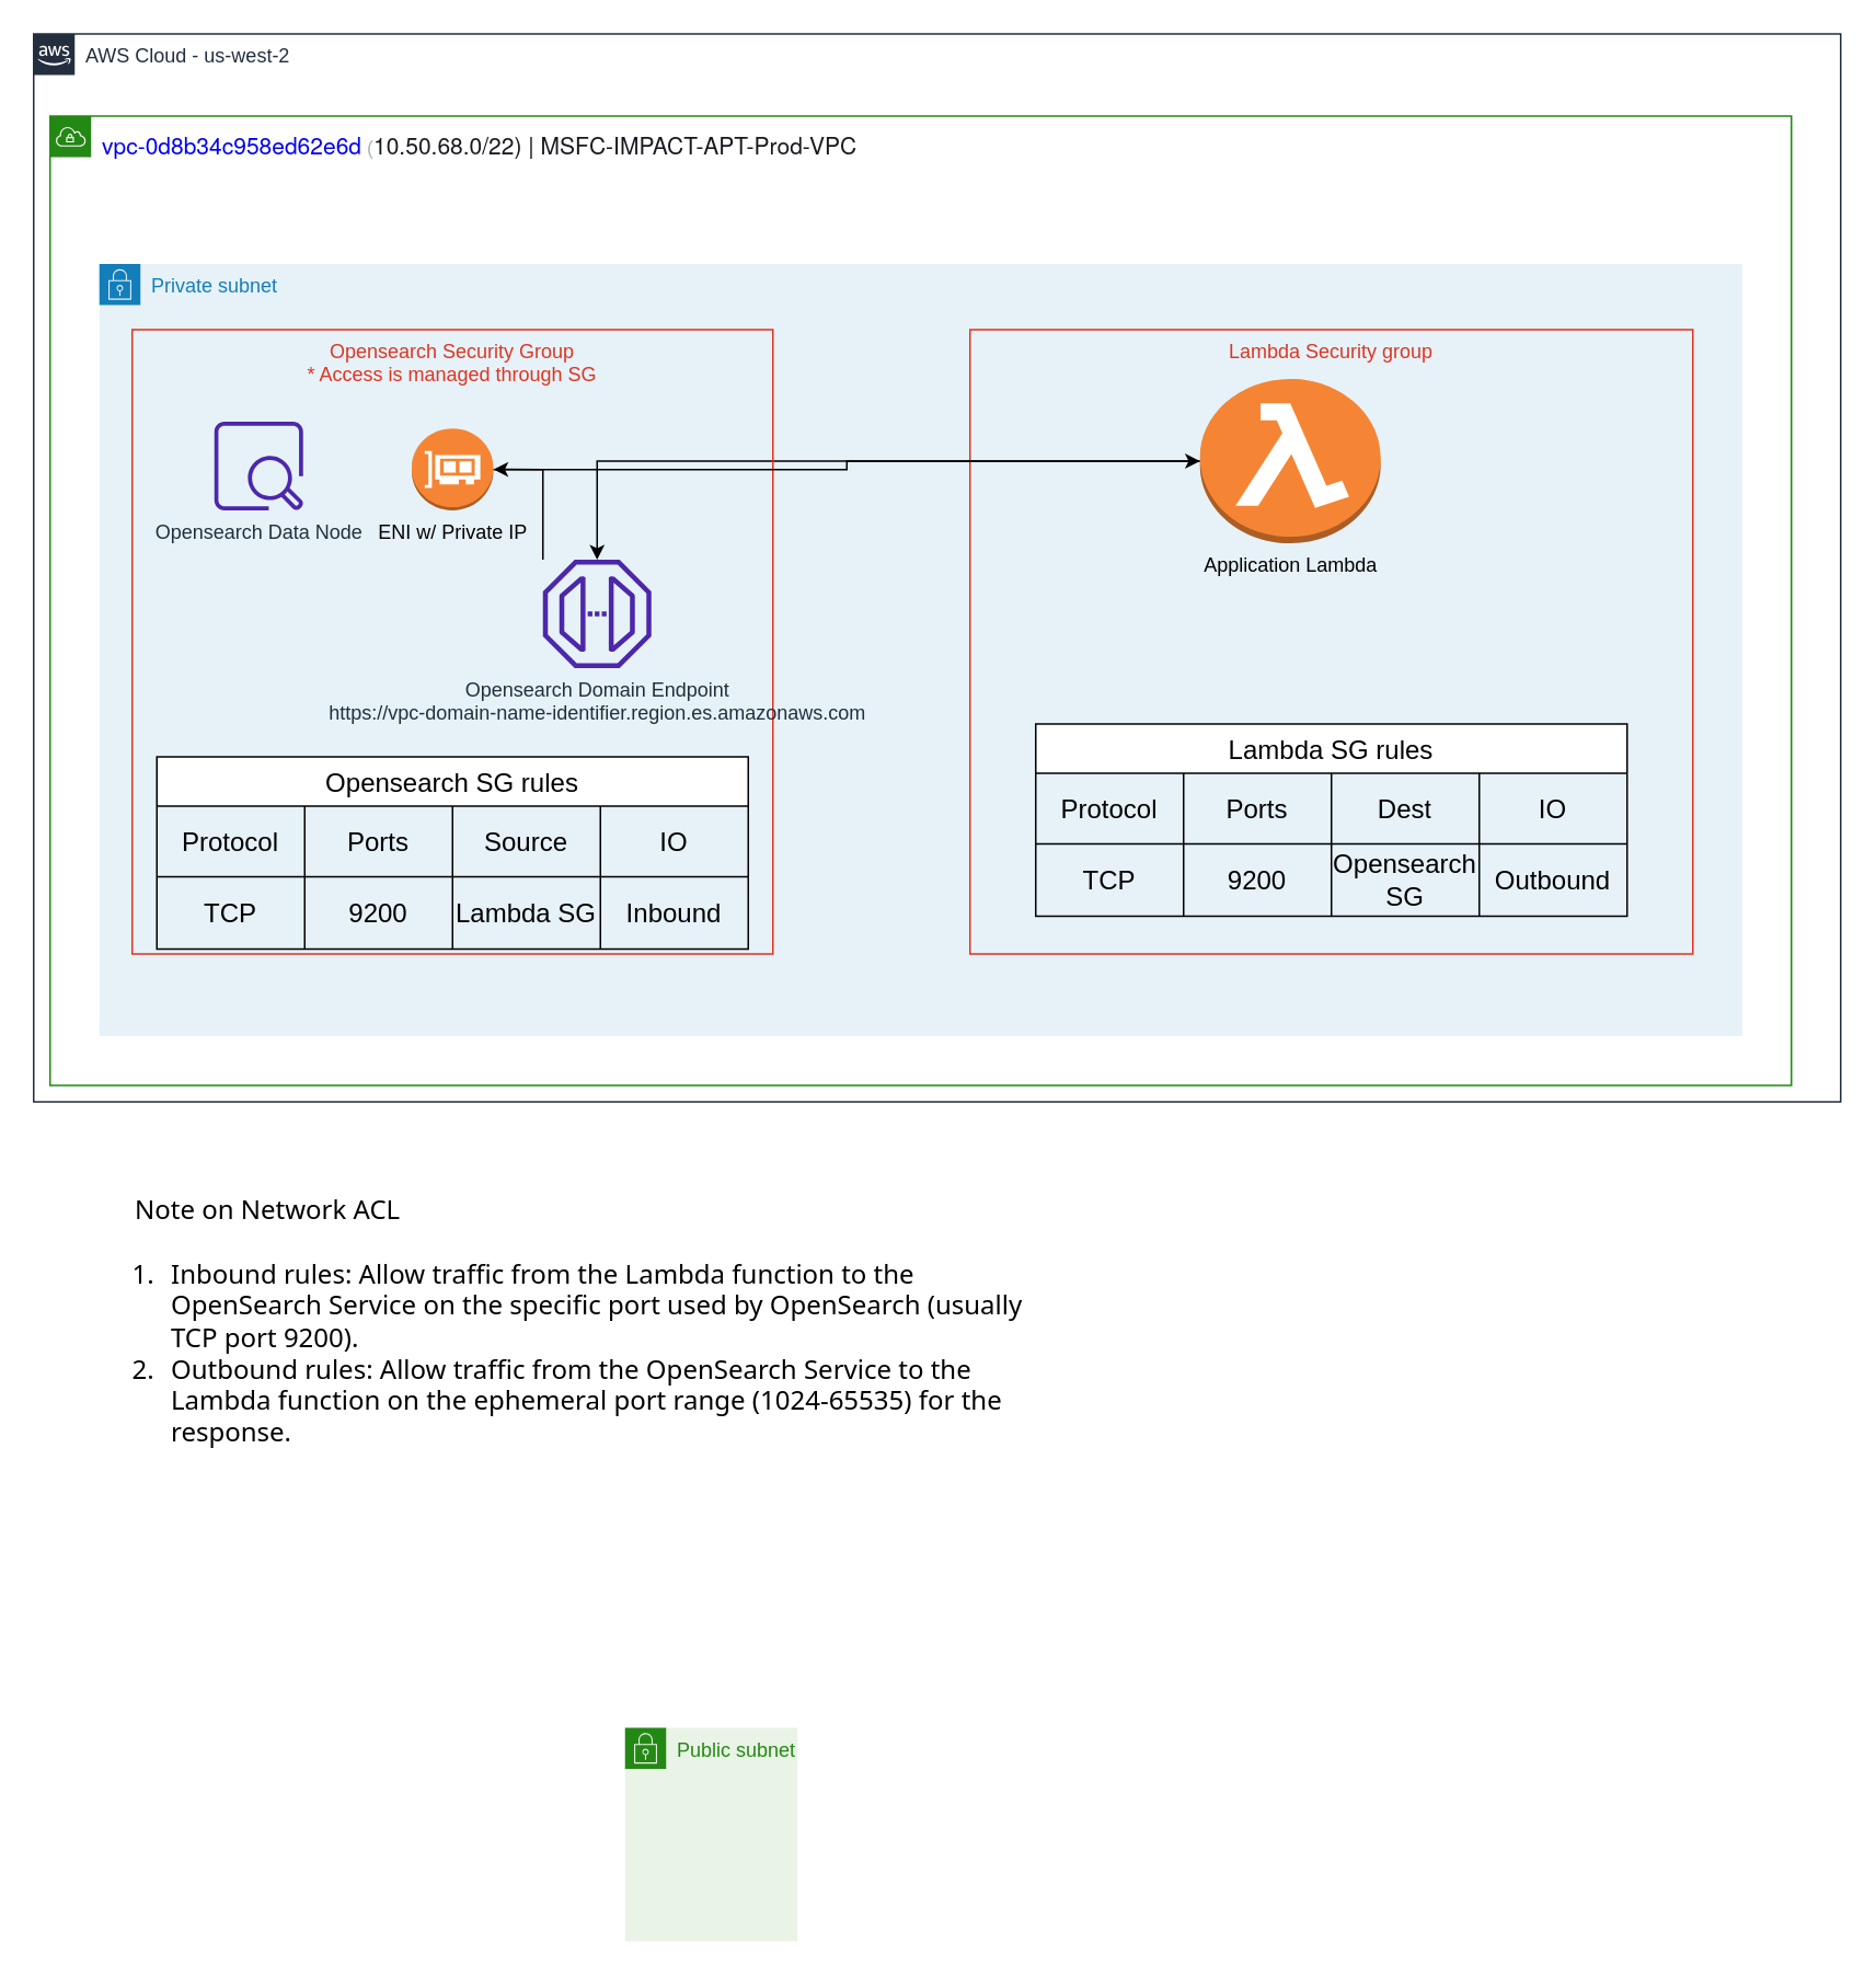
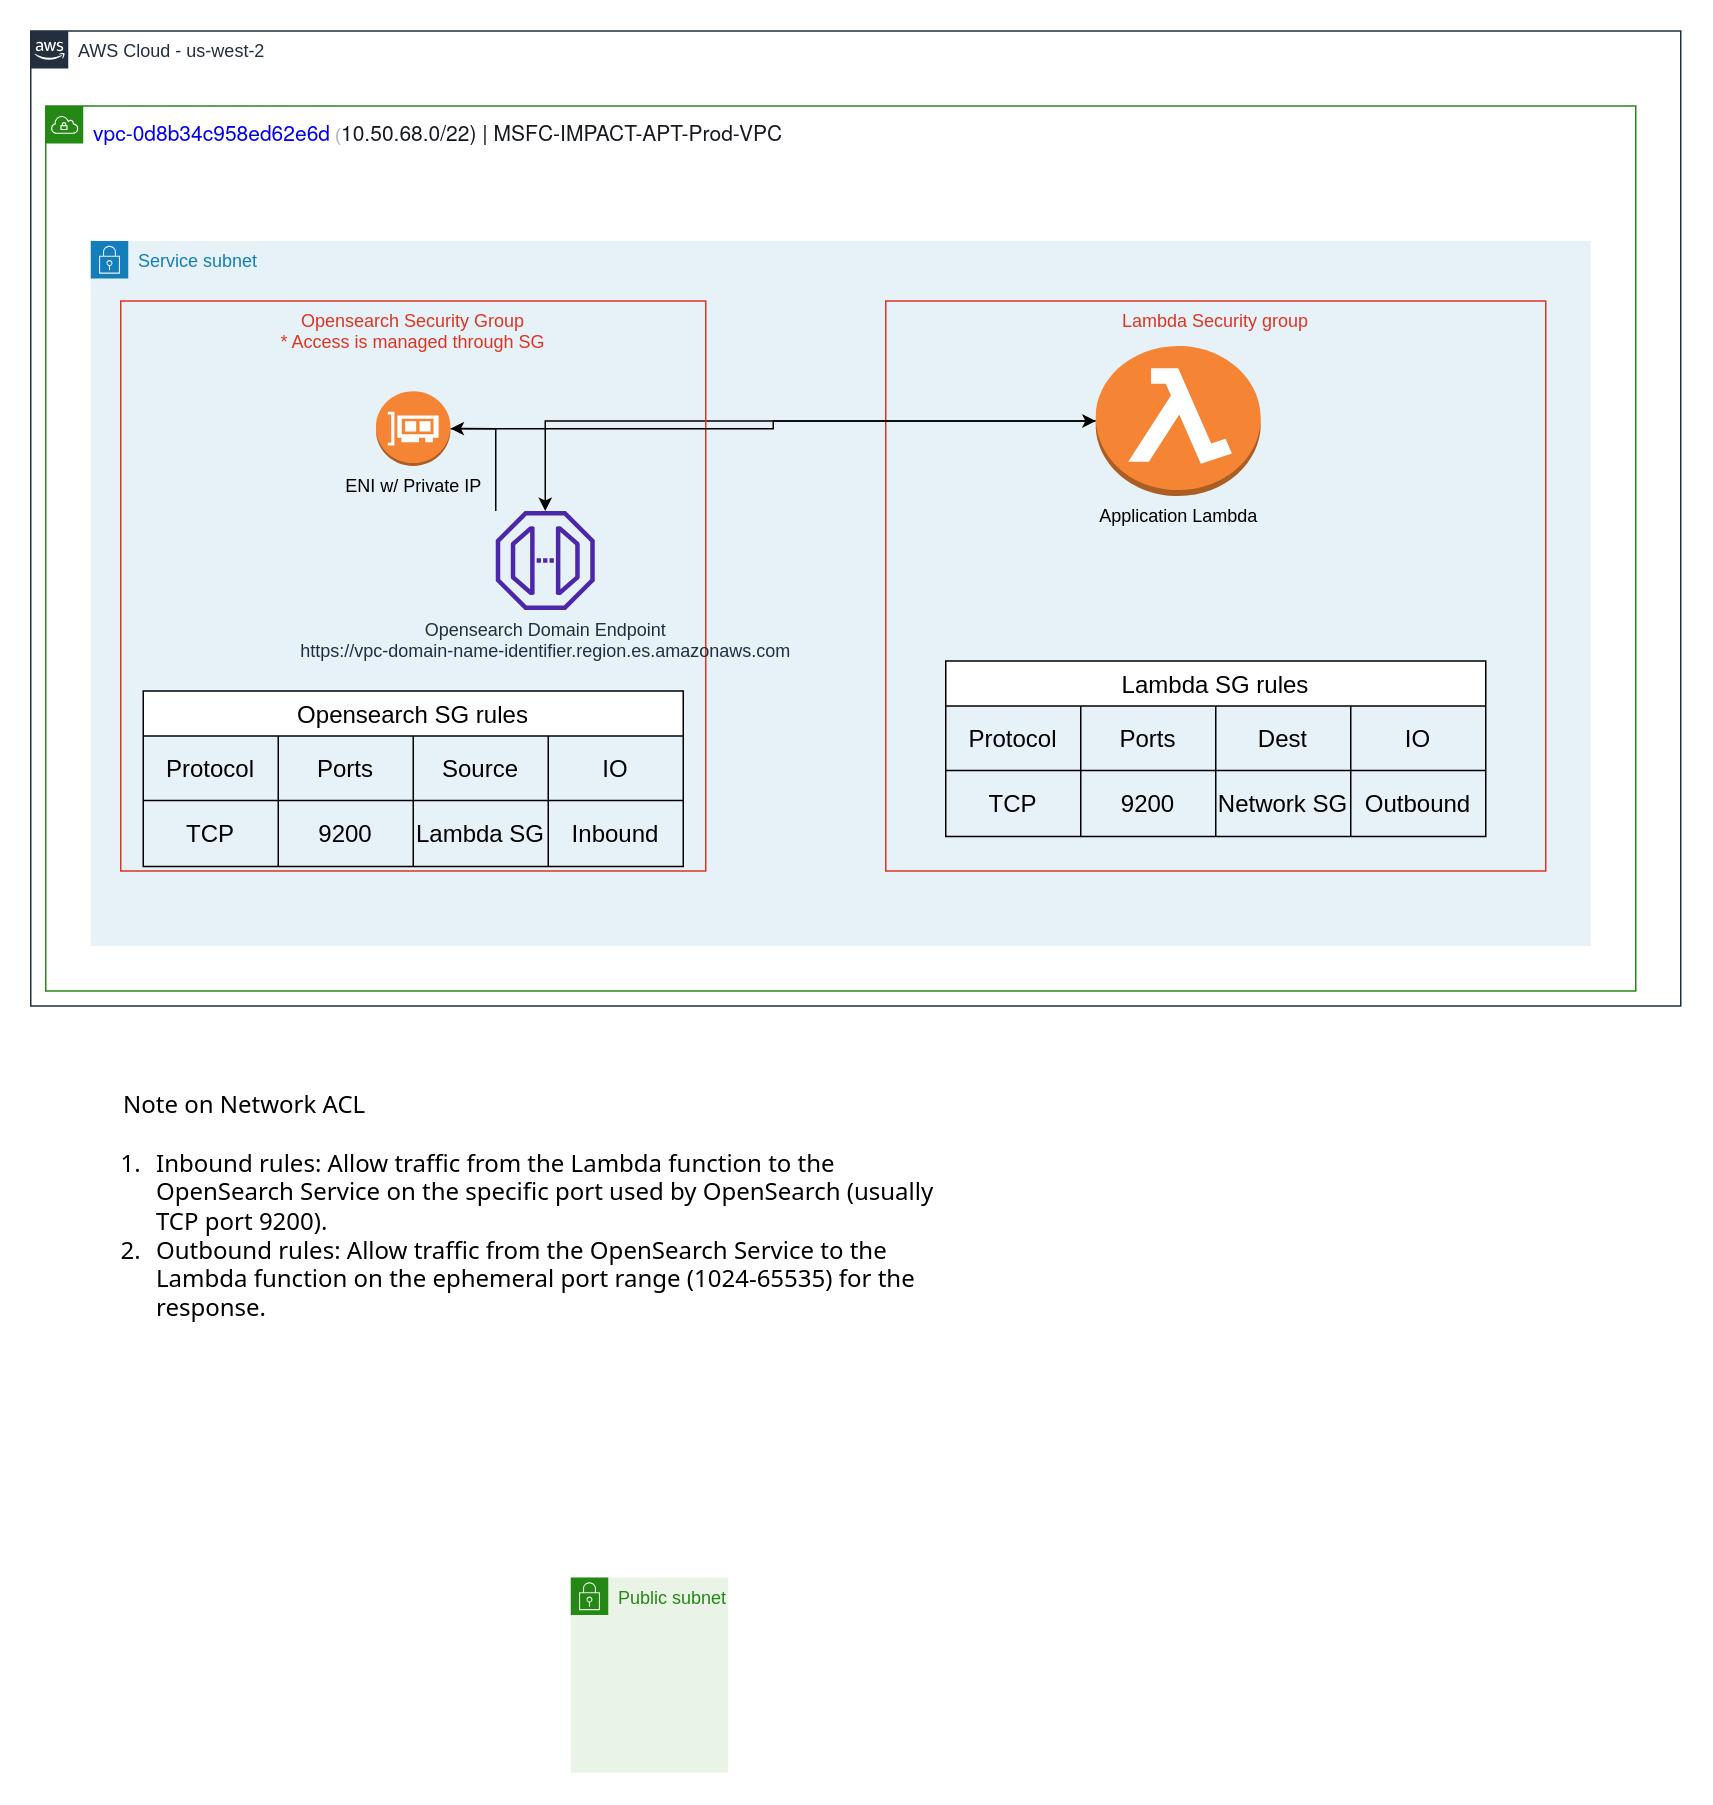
- <mxCell id="4" value="Private subnet" style="points=[[0,0],[0.25,0],[0.5,0],[0.75,0],[1,0],[1,0.25],[1,0.5],[1,0.75],[1,1],[0.75,1],[0.5,1],[0.25,1],[0,1],[0,0.75],[0,0.5],[0,0.25]];outlineConnect=0;gradientColor=none;html=1;whiteSpace=wrap;fontSize=12;fontStyle=0;container=1;pointerEvents=0;collapsible=0;recursiveResize=0;shape=mxgraph.aws4.group;grIcon=mxgraph.aws4.group_security_group;grStroke=0;strokeColor=#147EBA;fillColor=#E6F2F8;verticalAlign=top;align=left;spacingLeft=30;fontColor=#147EBA;dashed=0;" vertex="1" parent="3"><mxGeometry x="30" y="90" width="1000" height="470" as="geometry" /></mxCell>
+ <mxCell id="4" value="Service subnet" style="points=[[0,0],[0.25,0],[0.5,0],[0.75,0],[1,0],[1,0.25],[1,0.5],[1,0.75],[1,1],[0.75,1],[0.5,1],[0.25,1],[0,1],[0,0.75],[0,0.5],[0,0.25]];outlineConnect=0;gradientColor=none;html=1;whiteSpace=wrap;fontSize=12;fontStyle=0;container=1;pointerEvents=0;collapsible=0;recursiveResize=0;shape=mxgraph.aws4.group;grIcon=mxgraph.aws4.group_security_group;grStroke=0;strokeColor=#147EBA;fillColor=#E6F2F8;verticalAlign=top;align=left;spacingLeft=30;fontColor=#147EBA;dashed=0;" vertex="1" parent="3"><mxGeometry x="30" y="90" width="1000" height="470" as="geometry" /></mxCell>
- <mxCell id="11" value="Opensearch Data Node" style="sketch=0;outlineConnect=0;fontColor=#232F3E;gradientColor=none;fillColor=#4D27AA;strokeColor=none;dashed=0;verticalLabelPosition=bottom;verticalAlign=top;align=center;html=1;fontSize=12;fontStyle=0;aspect=fixed;pointerEvents=1;shape=mxgraph.aws4.opensearch_service_data_node;" vertex="1" parent="4"><mxGeometry x="70" y="96" width="54" height="54" as="geometry" /></mxCell>
- <mxCell id="34" value="Opensearch SG" style="shape=partialRectangle;html=1;whiteSpace=wrap;connectable=0;strokeColor=inherit;overflow=hidden;fillColor=none;top=0;left=0;bottom=0;right=0;pointerEvents=1;fontSize=16;" vertex="1" parent="31"><mxGeometry x="180" width="90" height="44" as="geometry"><mxRectangle width="90" height="44" as="alternateBounds" /></mxGeometry></mxCell>
+ <mxCell id="34" value="Network SG" style="shape=partialRectangle;html=1;whiteSpace=wrap;connectable=0;strokeColor=inherit;overflow=hidden;fillColor=none;top=0;left=0;bottom=0;right=0;pointerEvents=1;fontSize=16;" vertex="1" parent="31"><mxGeometry x="180" width="90" height="44" as="geometry"><mxRectangle width="90" height="44" as="alternateBounds" /></mxGeometry></mxCell>
